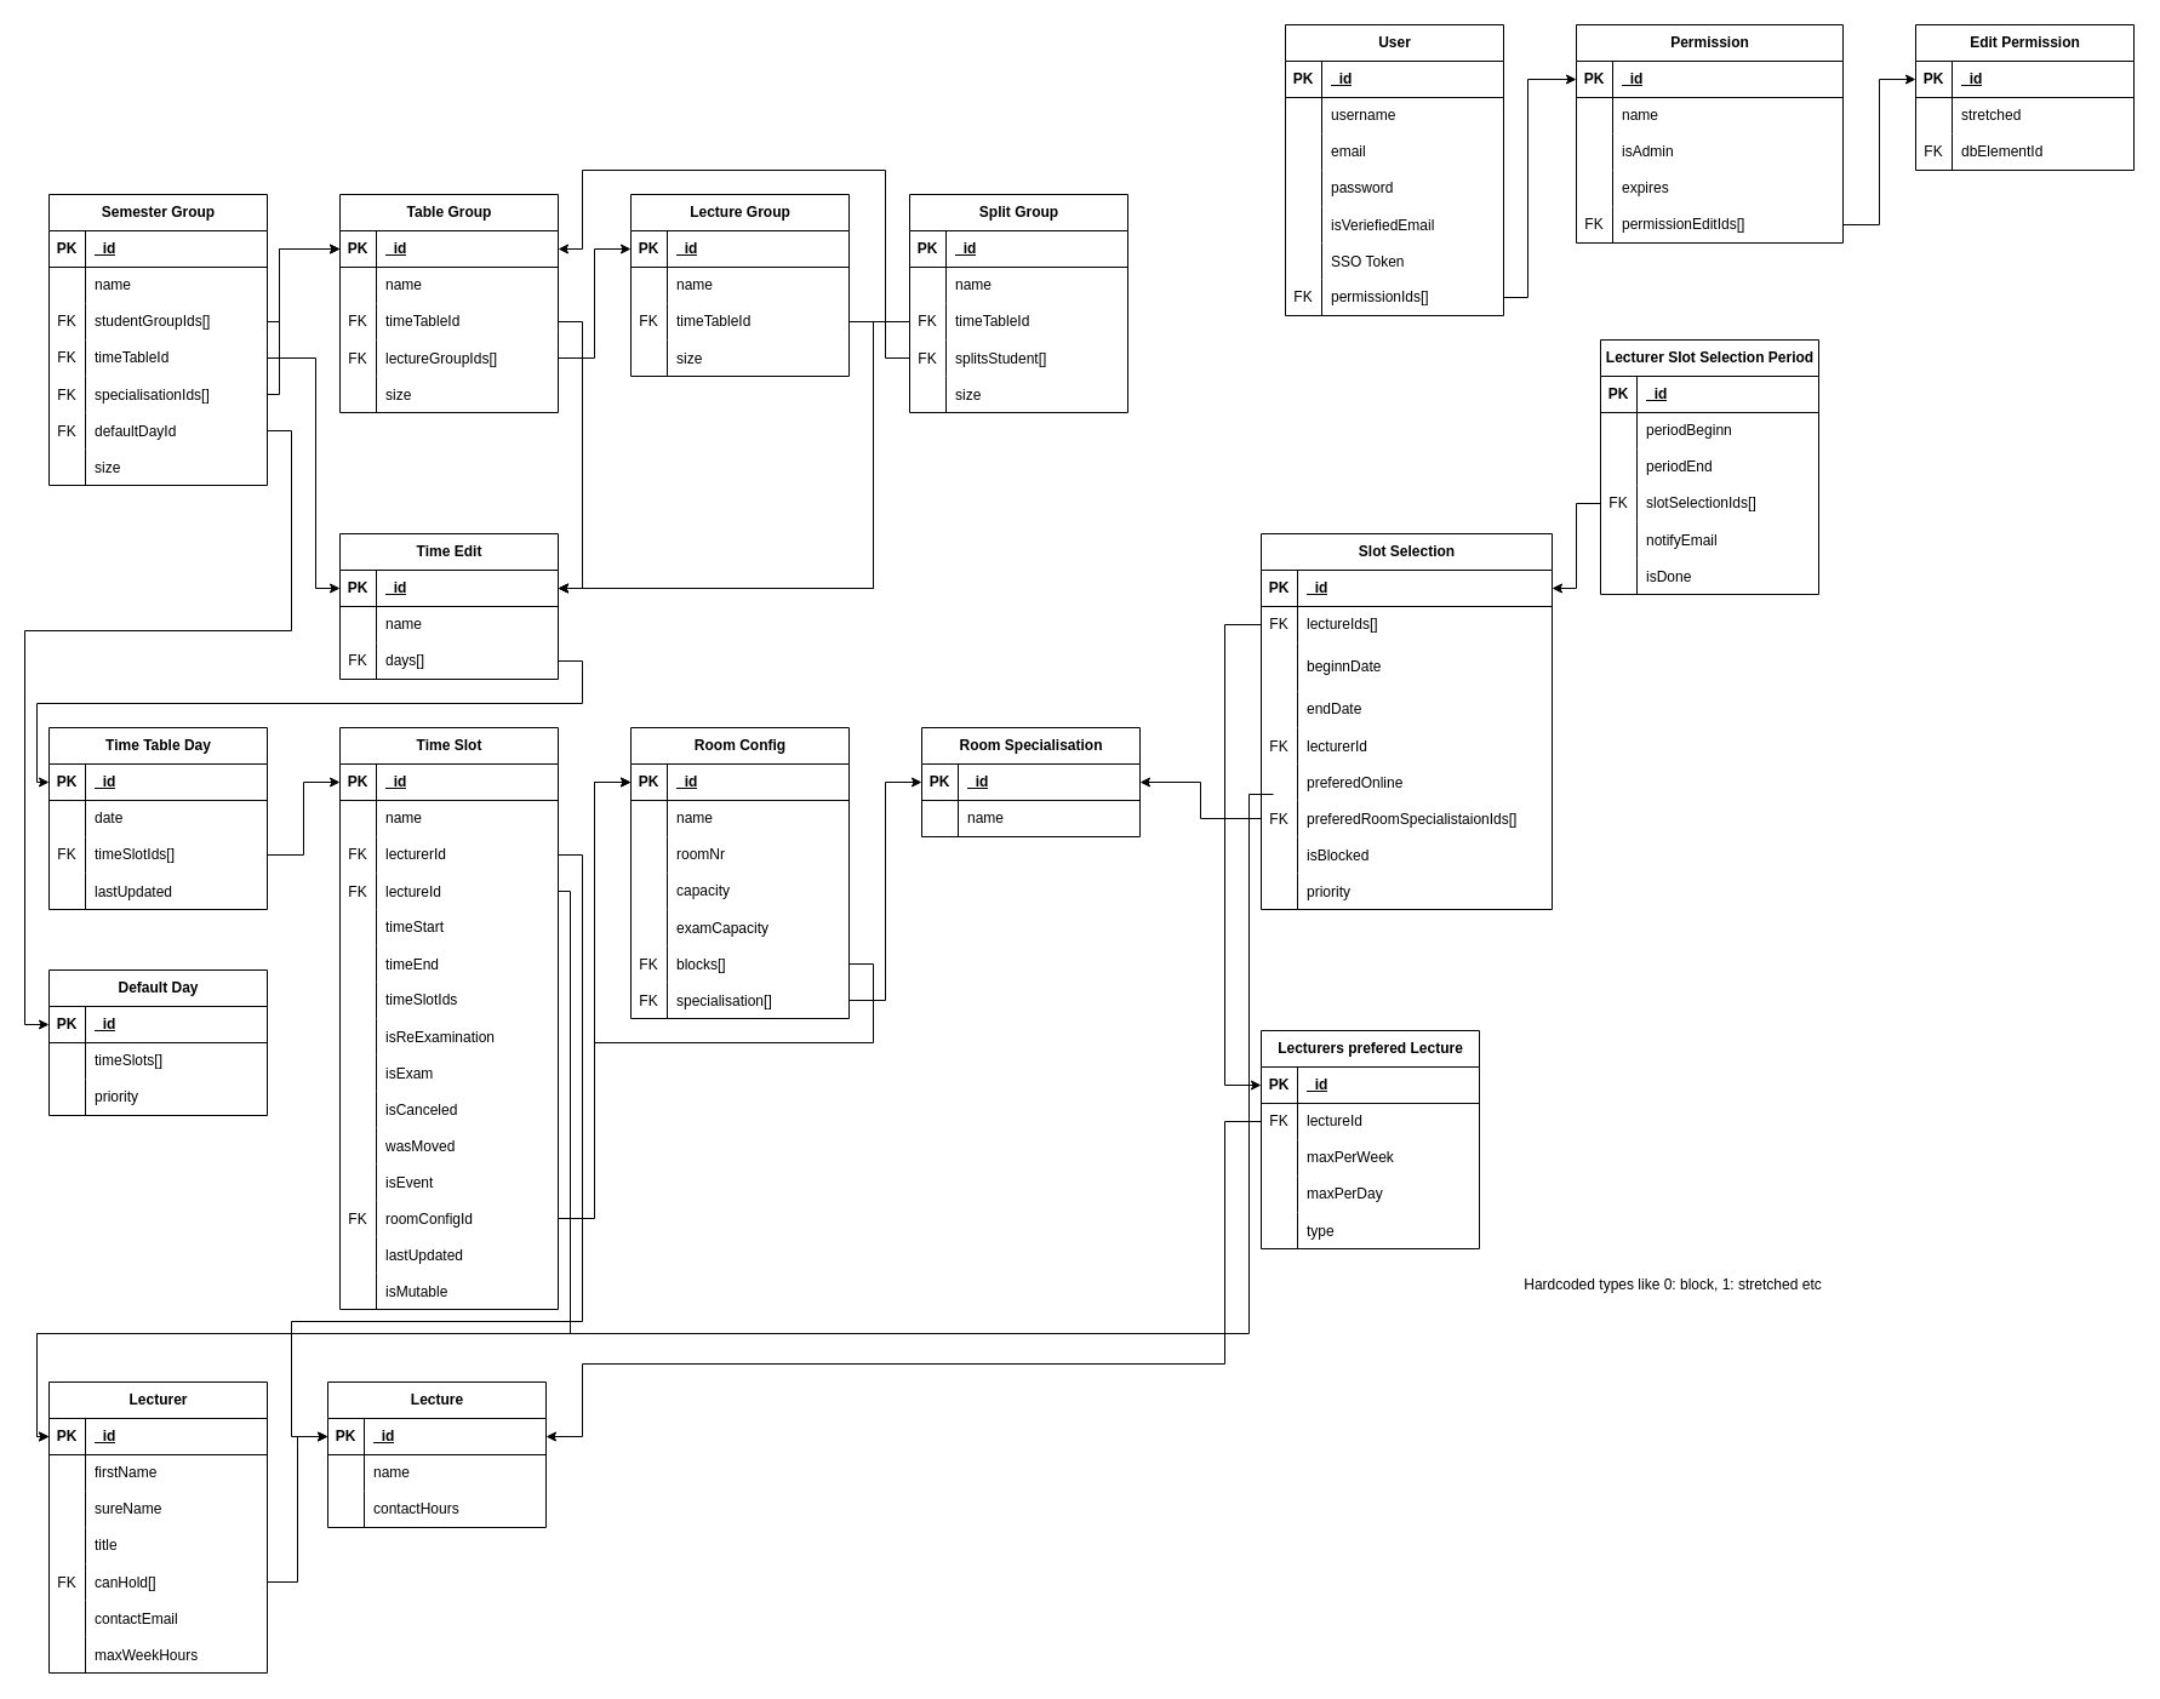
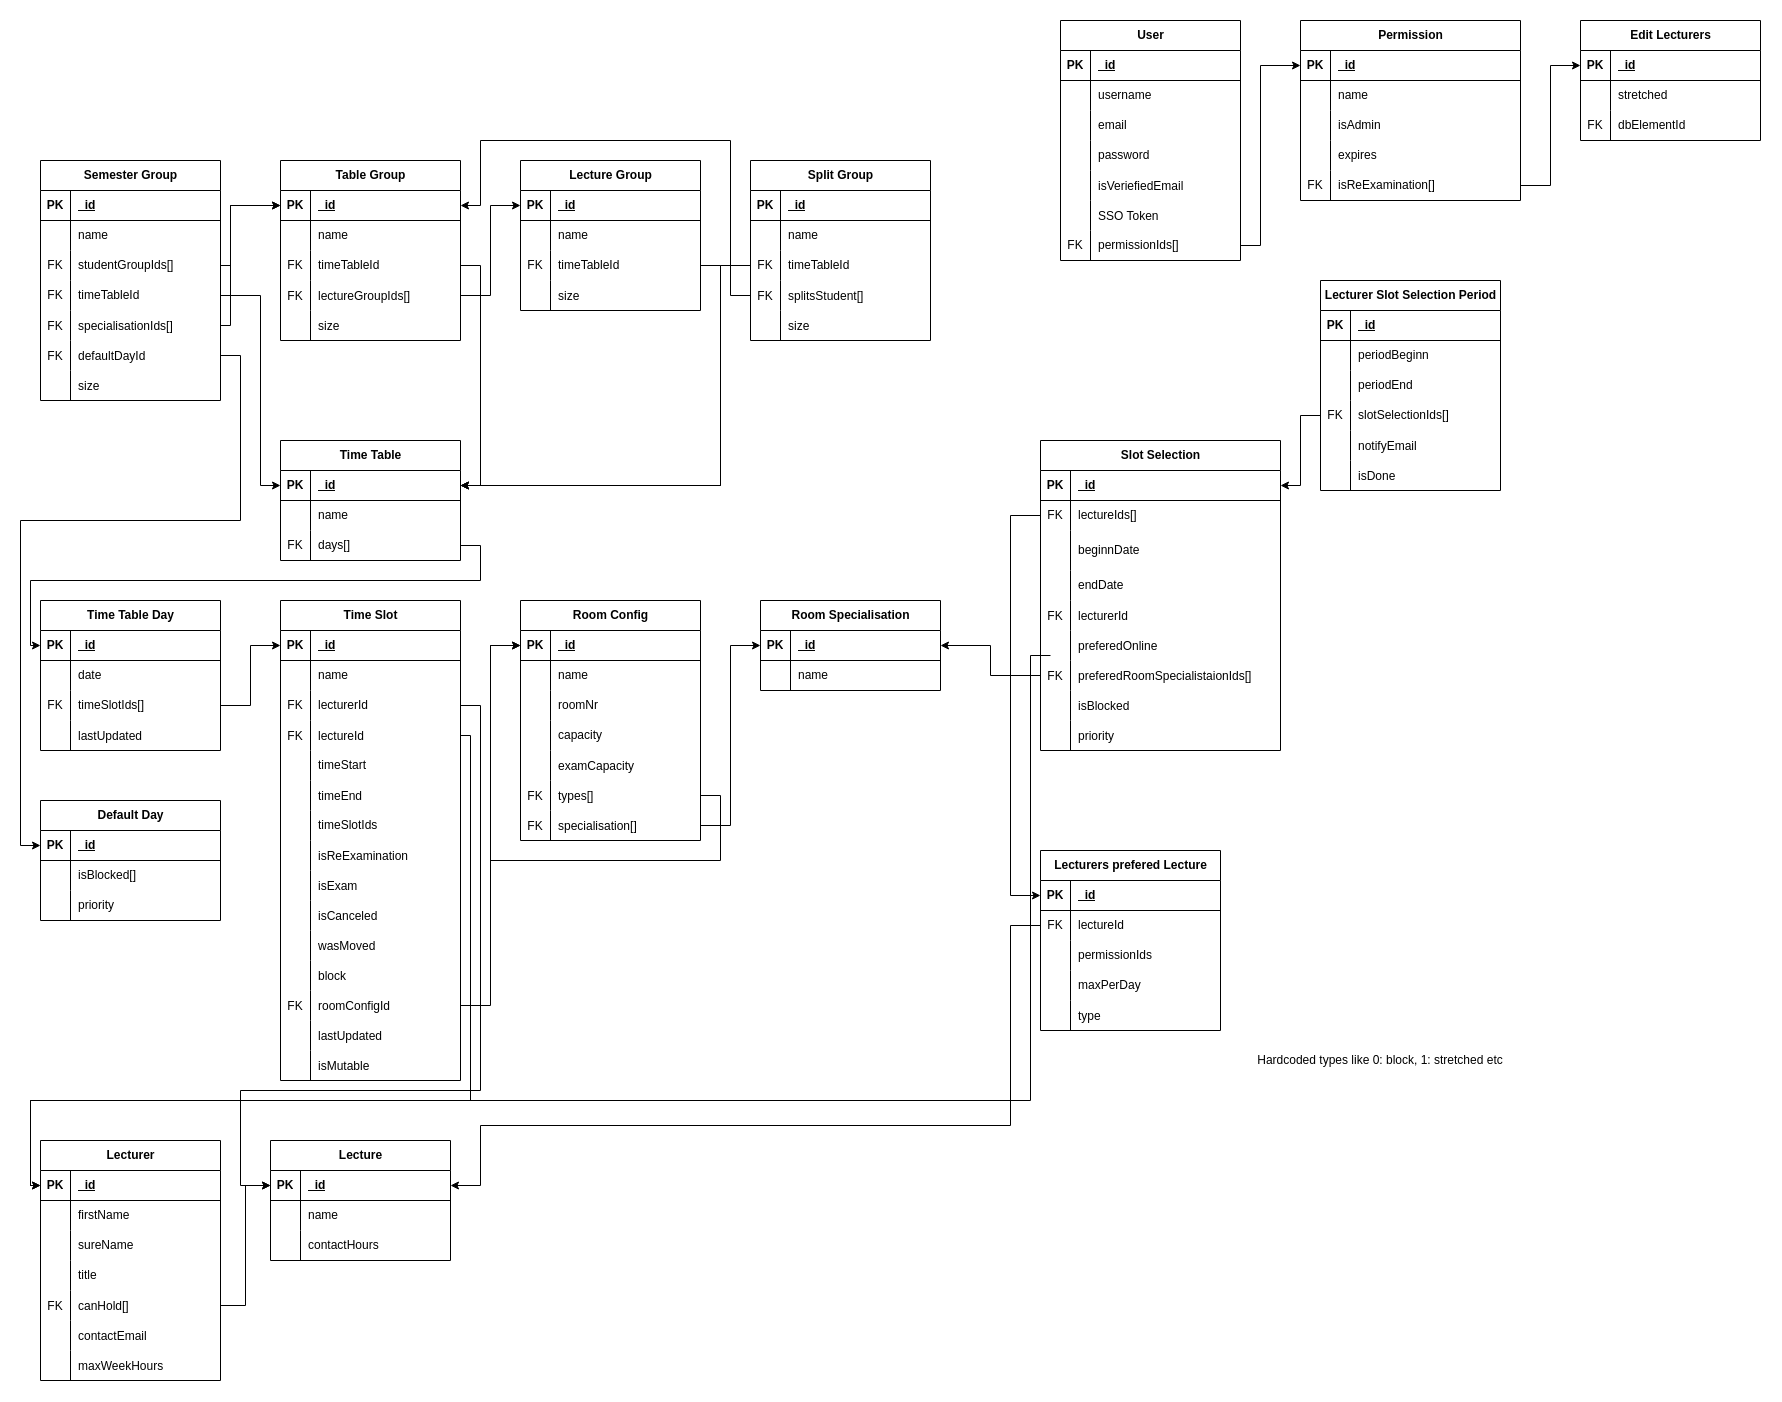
- <mxCell id="296" value="Edit Permission" style="shape=table;startSize=30;container=1;collapsible=1;childLayout=tableLayout;fixedRows=1;rowLines=0;fontStyle=1;align=center;resizeLast=1;html=1;" parent="1" vertex="1"><mxGeometry x="1580" y="20" width="180" height="120" as="geometry" /></mxCell>
+ <mxCell id="296" value="Edit Lecturers" style="shape=table;startSize=30;container=1;collapsible=1;childLayout=tableLayout;fixedRows=1;rowLines=0;fontStyle=1;align=center;resizeLast=1;html=1;" parent="1" vertex="1"><mxGeometry x="1580" y="20" width="180" height="120" as="geometry" /></mxCell>
- <mxCell id="233" value="permissionEditIds[]" style="shape=partialRectangle;connectable=0;fillColor=none;top=0;left=0;bottom=0;right=0;align=left;spacingLeft=6;fontStyle=0;overflow=hidden;whiteSpace=wrap;html=1;" parent="231" vertex="1"><mxGeometry x="30" width="190" height="30" as="geometry"><mxRectangle width="190" height="30" as="alternateBounds" /></mxGeometry></mxCell>
+ <mxCell id="233" value="isReExamination[]" style="shape=partialRectangle;connectable=0;fillColor=none;top=0;left=0;bottom=0;right=0;align=left;spacingLeft=6;fontStyle=0;overflow=hidden;whiteSpace=wrap;html=1;" parent="231" vertex="1"><mxGeometry x="30" width="190" height="30" as="geometry"><mxRectangle width="190" height="30" as="alternateBounds" /></mxGeometry></mxCell>
- <mxCell id="56" value="Time Edit" style="shape=table;startSize=30;container=1;collapsible=1;childLayout=tableLayout;fixedRows=1;rowLines=0;fontStyle=1;align=center;resizeLast=1;html=1;" parent="1" vertex="1"><mxGeometry x="280" y="440" width="180" height="120" as="geometry" /></mxCell>
+ <mxCell id="56" value="Time Table" style="shape=table;startSize=30;container=1;collapsible=1;childLayout=tableLayout;fixedRows=1;rowLines=0;fontStyle=1;align=center;resizeLast=1;html=1;" parent="1" vertex="1"><mxGeometry x="280" y="440" width="180" height="120" as="geometry" /></mxCell>
- <mxCell id="147" value="blocks[]" style="shape=partialRectangle;connectable=0;fillColor=none;top=0;left=0;bottom=0;right=0;align=left;spacingLeft=6;overflow=hidden;" parent="145" vertex="1"><mxGeometry x="30" width="150" height="30" as="geometry"><mxRectangle width="150" height="30" as="alternateBounds" /></mxGeometry></mxCell>
+ <mxCell id="147" value="types[]" style="shape=partialRectangle;connectable=0;fillColor=none;top=0;left=0;bottom=0;right=0;align=left;spacingLeft=6;overflow=hidden;" parent="145" vertex="1"><mxGeometry x="30" width="150" height="30" as="geometry"><mxRectangle width="150" height="30" as="alternateBounds" /></mxGeometry></mxCell>
- <mxCell id="288" value="timeSlots[]" style="shape=partialRectangle;connectable=0;fillColor=none;top=0;left=0;bottom=0;right=0;align=left;spacingLeft=6;overflow=hidden;whiteSpace=wrap;html=1;" parent="286" vertex="1"><mxGeometry x="30" width="150" height="30" as="geometry"><mxRectangle width="150" height="30" as="alternateBounds" /></mxGeometry></mxCell>
+ <mxCell id="288" value="isBlocked[]" style="shape=partialRectangle;connectable=0;fillColor=none;top=0;left=0;bottom=0;right=0;align=left;spacingLeft=6;overflow=hidden;whiteSpace=wrap;html=1;" parent="286" vertex="1"><mxGeometry x="30" width="150" height="30" as="geometry"><mxRectangle width="150" height="30" as="alternateBounds" /></mxGeometry></mxCell>
- <mxCell id="274" value="maxPerWeek" style="shape=partialRectangle;connectable=0;fillColor=none;top=0;left=0;bottom=0;right=0;align=left;spacingLeft=6;overflow=hidden;whiteSpace=wrap;html=1;" parent="272" vertex="1"><mxGeometry x="30" width="150" height="30" as="geometry"><mxRectangle width="150" height="30" as="alternateBounds" /></mxGeometry></mxCell>
+ <mxCell id="274" value="permissionIds" style="shape=partialRectangle;connectable=0;fillColor=none;top=0;left=0;bottom=0;right=0;align=left;spacingLeft=6;overflow=hidden;whiteSpace=wrap;html=1;" parent="272" vertex="1"><mxGeometry x="30" width="150" height="30" as="geometry"><mxRectangle width="150" height="30" as="alternateBounds" /></mxGeometry></mxCell>
- <mxCell id="118" value="isEvent" style="shape=partialRectangle;connectable=0;fillColor=none;top=0;left=0;bottom=0;right=0;align=left;spacingLeft=6;overflow=hidden;" parent="116" vertex="1"><mxGeometry x="30" width="150" height="30" as="geometry"><mxRectangle width="150" height="30" as="alternateBounds" /></mxGeometry></mxCell>
+ <mxCell id="118" value="block" style="shape=partialRectangle;connectable=0;fillColor=none;top=0;left=0;bottom=0;right=0;align=left;spacingLeft=6;overflow=hidden;" parent="116" vertex="1"><mxGeometry x="30" width="150" height="30" as="geometry"><mxRectangle width="150" height="30" as="alternateBounds" /></mxGeometry></mxCell>
